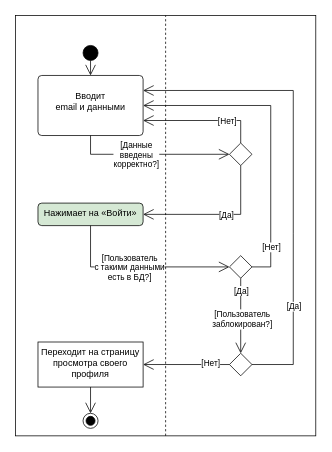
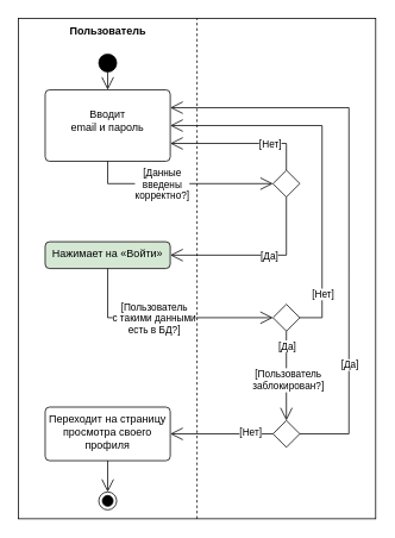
+ <mxCell id="3" value="&lt;b&gt;Пользователь&lt;/b&gt;" style="text;html=1;align=center;verticalAlign=middle;resizable=0;points=[];autosize=1;strokeColor=none;fillColor=none;" vertex="1" parent="1"><mxGeometry x="65" width="110" height="30" as="geometry" y="20" /></mxCell>
- <mxCell id="7" value="&lt;br&gt;&lt;div&gt;Вводит&lt;/div&gt;&lt;div&gt;email и данными&lt;/div&gt;" style="html=1;align=center;verticalAlign=top;rounded=1;absoluteArcSize=1;arcSize=10;dashed=0;whiteSpace=wrap;" vertex="1" parent="1"><mxGeometry x="50" y="100" width="140" height="80" as="geometry" /></mxCell>
+ <mxCell id="7" value="&lt;br&gt;&lt;div&gt;Вводит&lt;/div&gt;&lt;div&gt;email и пароль&lt;/div&gt;" style="html=1;align=center;verticalAlign=top;rounded=1;absoluteArcSize=1;arcSize=10;dashed=0;whiteSpace=wrap;" vertex="1" parent="1"><mxGeometry x="50" y="100" width="140" height="80" as="geometry" /></mxCell>
- <mxCell id="27" value="&lt;div&gt;Переходит на страницу&lt;/div&gt;&lt;div&gt;просмотра своего&lt;/div&gt;&lt;div&gt;профиля&lt;/div&gt;" style="html=1;align=center;verticalAlign=top;absoluteArcSize=1;arcSize=10;dashed=0;whiteSpace=wrap;rounded=0;" vertex="1" parent="1"><mxGeometry x="50" y="455" width="140" height="60" as="geometry" /></mxCell>
+ <mxCell id="27" value="&lt;div&gt;Переходит на страницу&lt;/div&gt;&lt;div&gt;просмотра своего&lt;/div&gt;&lt;div&gt;профиля&lt;/div&gt;" style="html=1;align=center;verticalAlign=top;rounded=1;absoluteArcSize=1;arcSize=10;dashed=0;whiteSpace=wrap;" vertex="1" parent="1"><mxGeometry x="50" y="455" width="140" height="60" as="geometry" /></mxCell>
